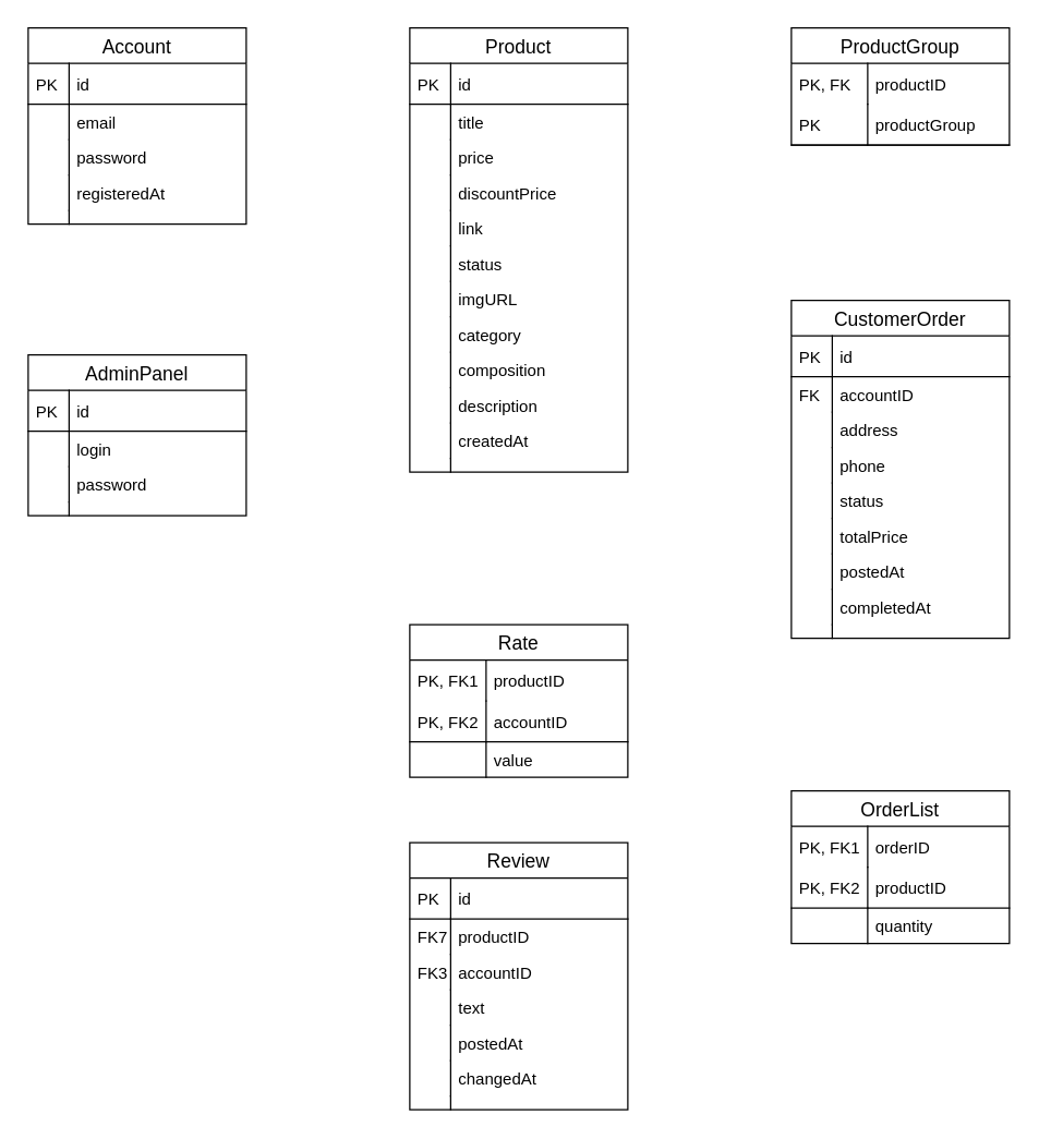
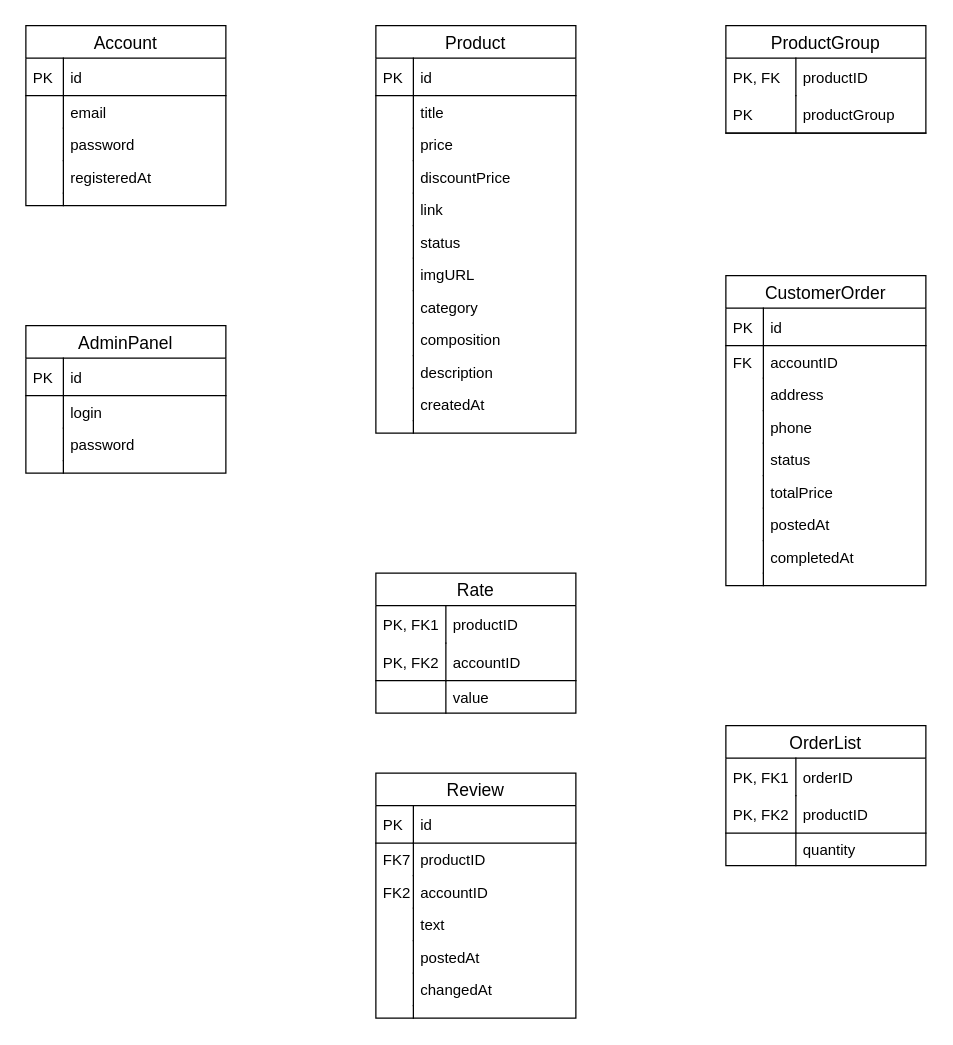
- <mxCell id="91" value="FK3" style="shape=partialRectangle;top=0;left=0;bottom=0;fillColor=none;align=left;verticalAlign=top;spacingLeft=4;spacingRight=0;overflow=hidden;rotatable=0;points=[];portConstraint=eastwest;part=1;fontSize=12;" parent="90" vertex="1" connectable="0"><mxGeometry width="30" height="26" as="geometry" /></mxCell>
+ <mxCell id="91" value="FK2" style="shape=partialRectangle;top=0;left=0;bottom=0;fillColor=none;align=left;verticalAlign=top;spacingLeft=4;spacingRight=0;overflow=hidden;rotatable=0;points=[];portConstraint=eastwest;part=1;fontSize=12;" parent="90" vertex="1" connectable="0"><mxGeometry width="30" height="26" as="geometry" /></mxCell>
